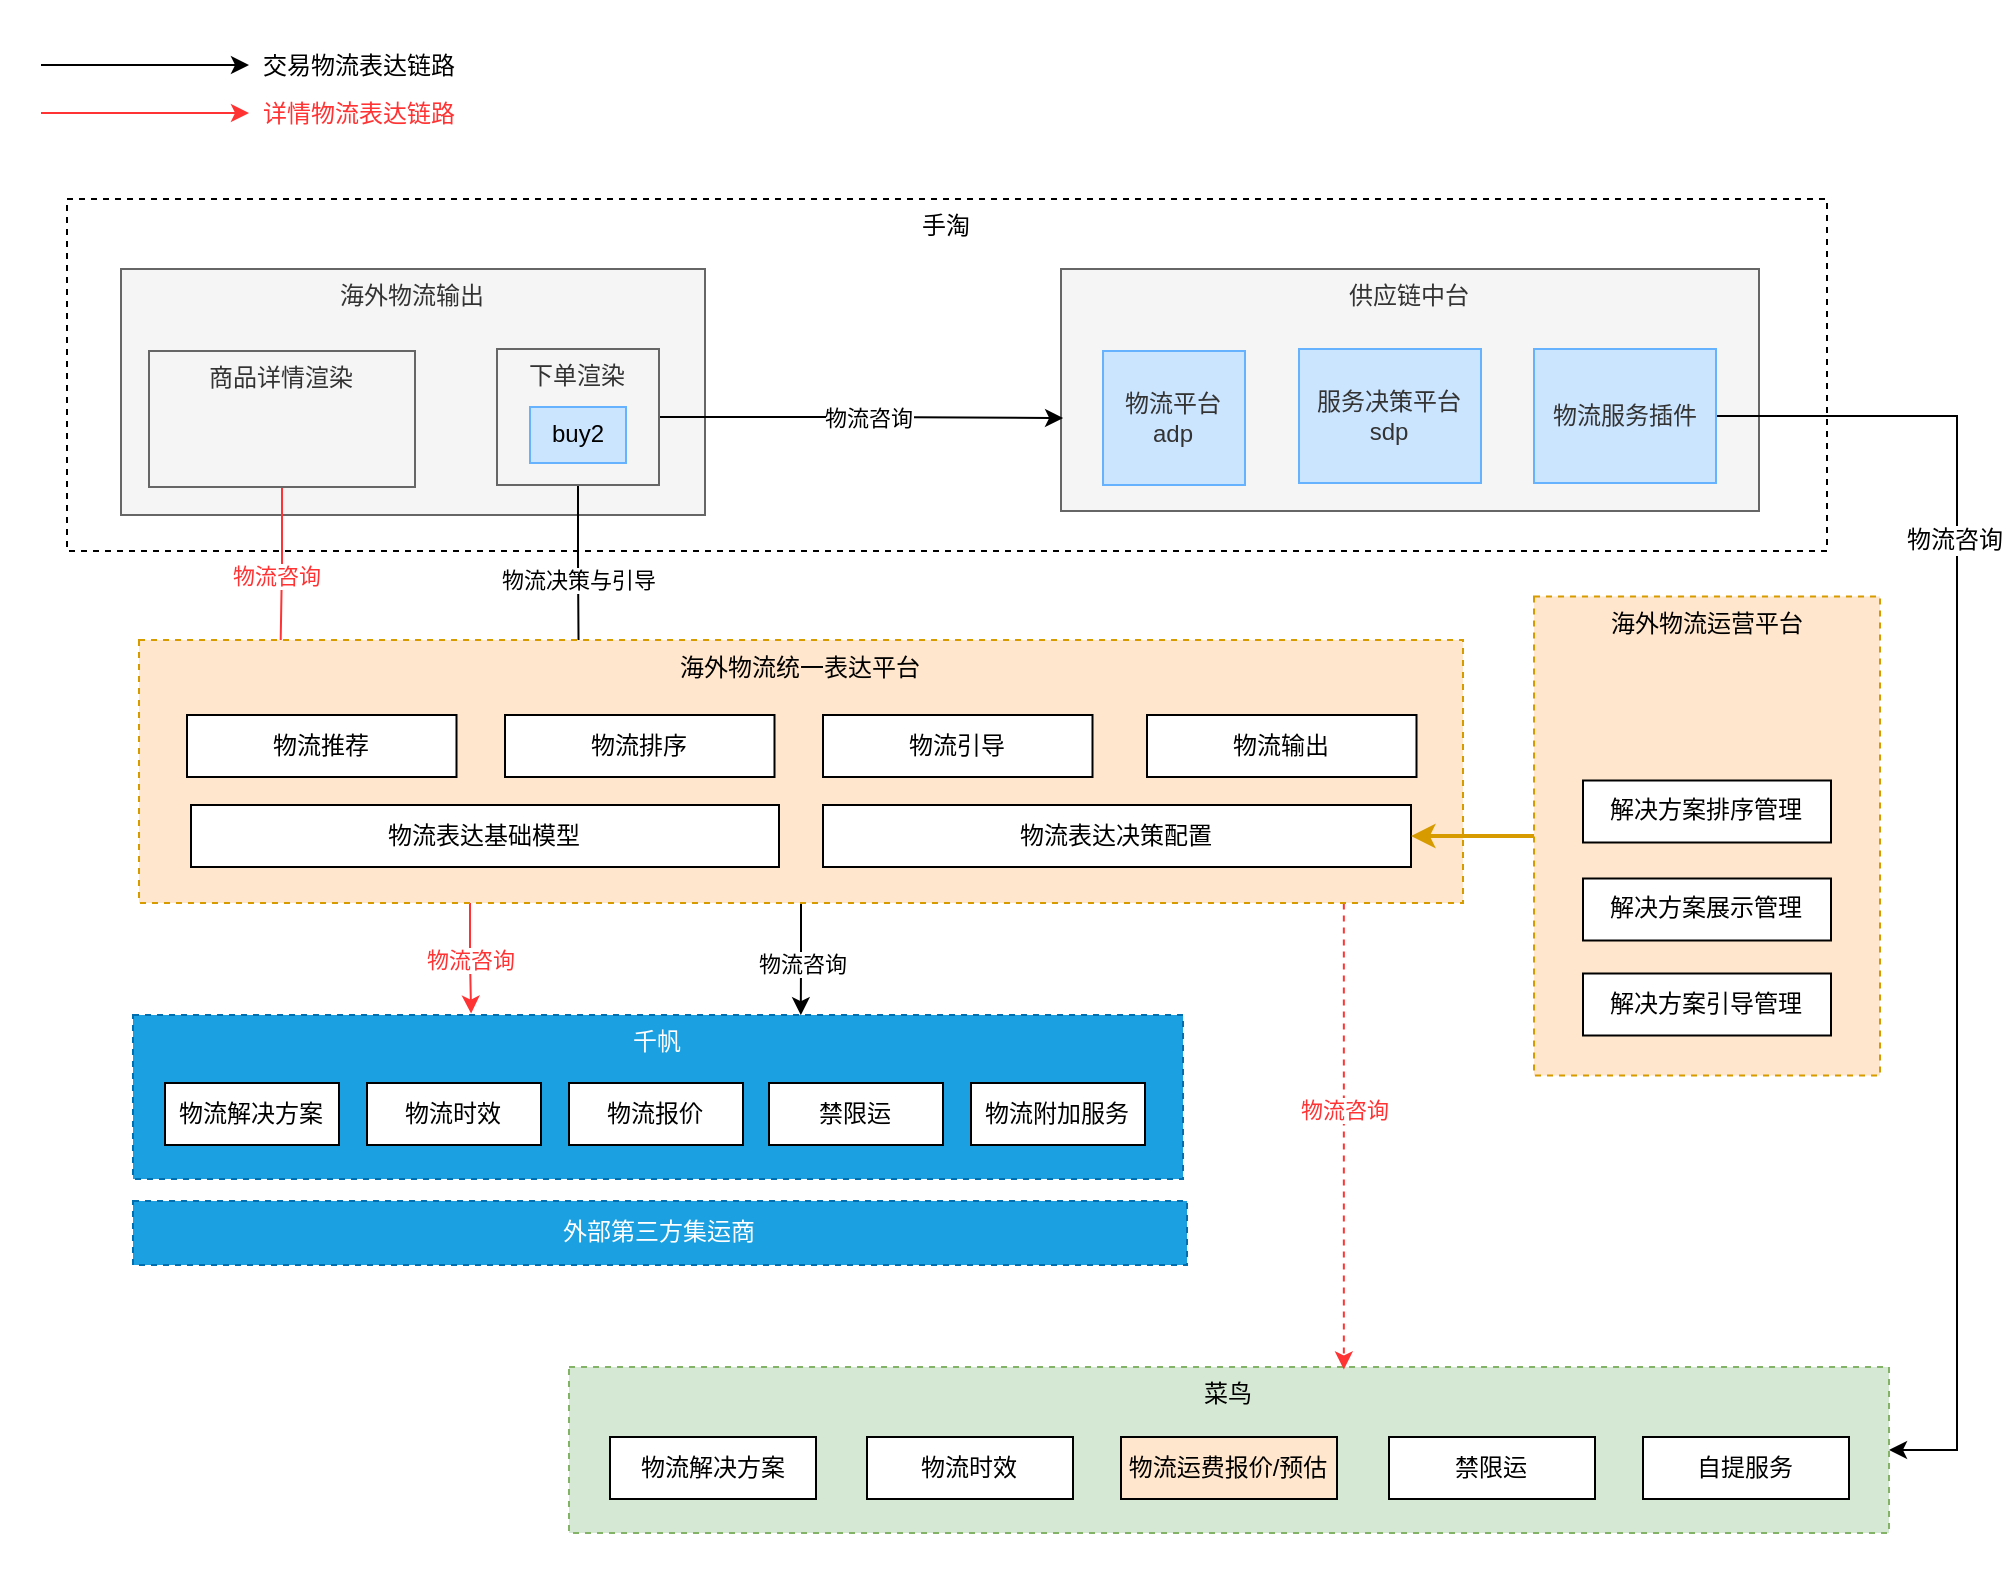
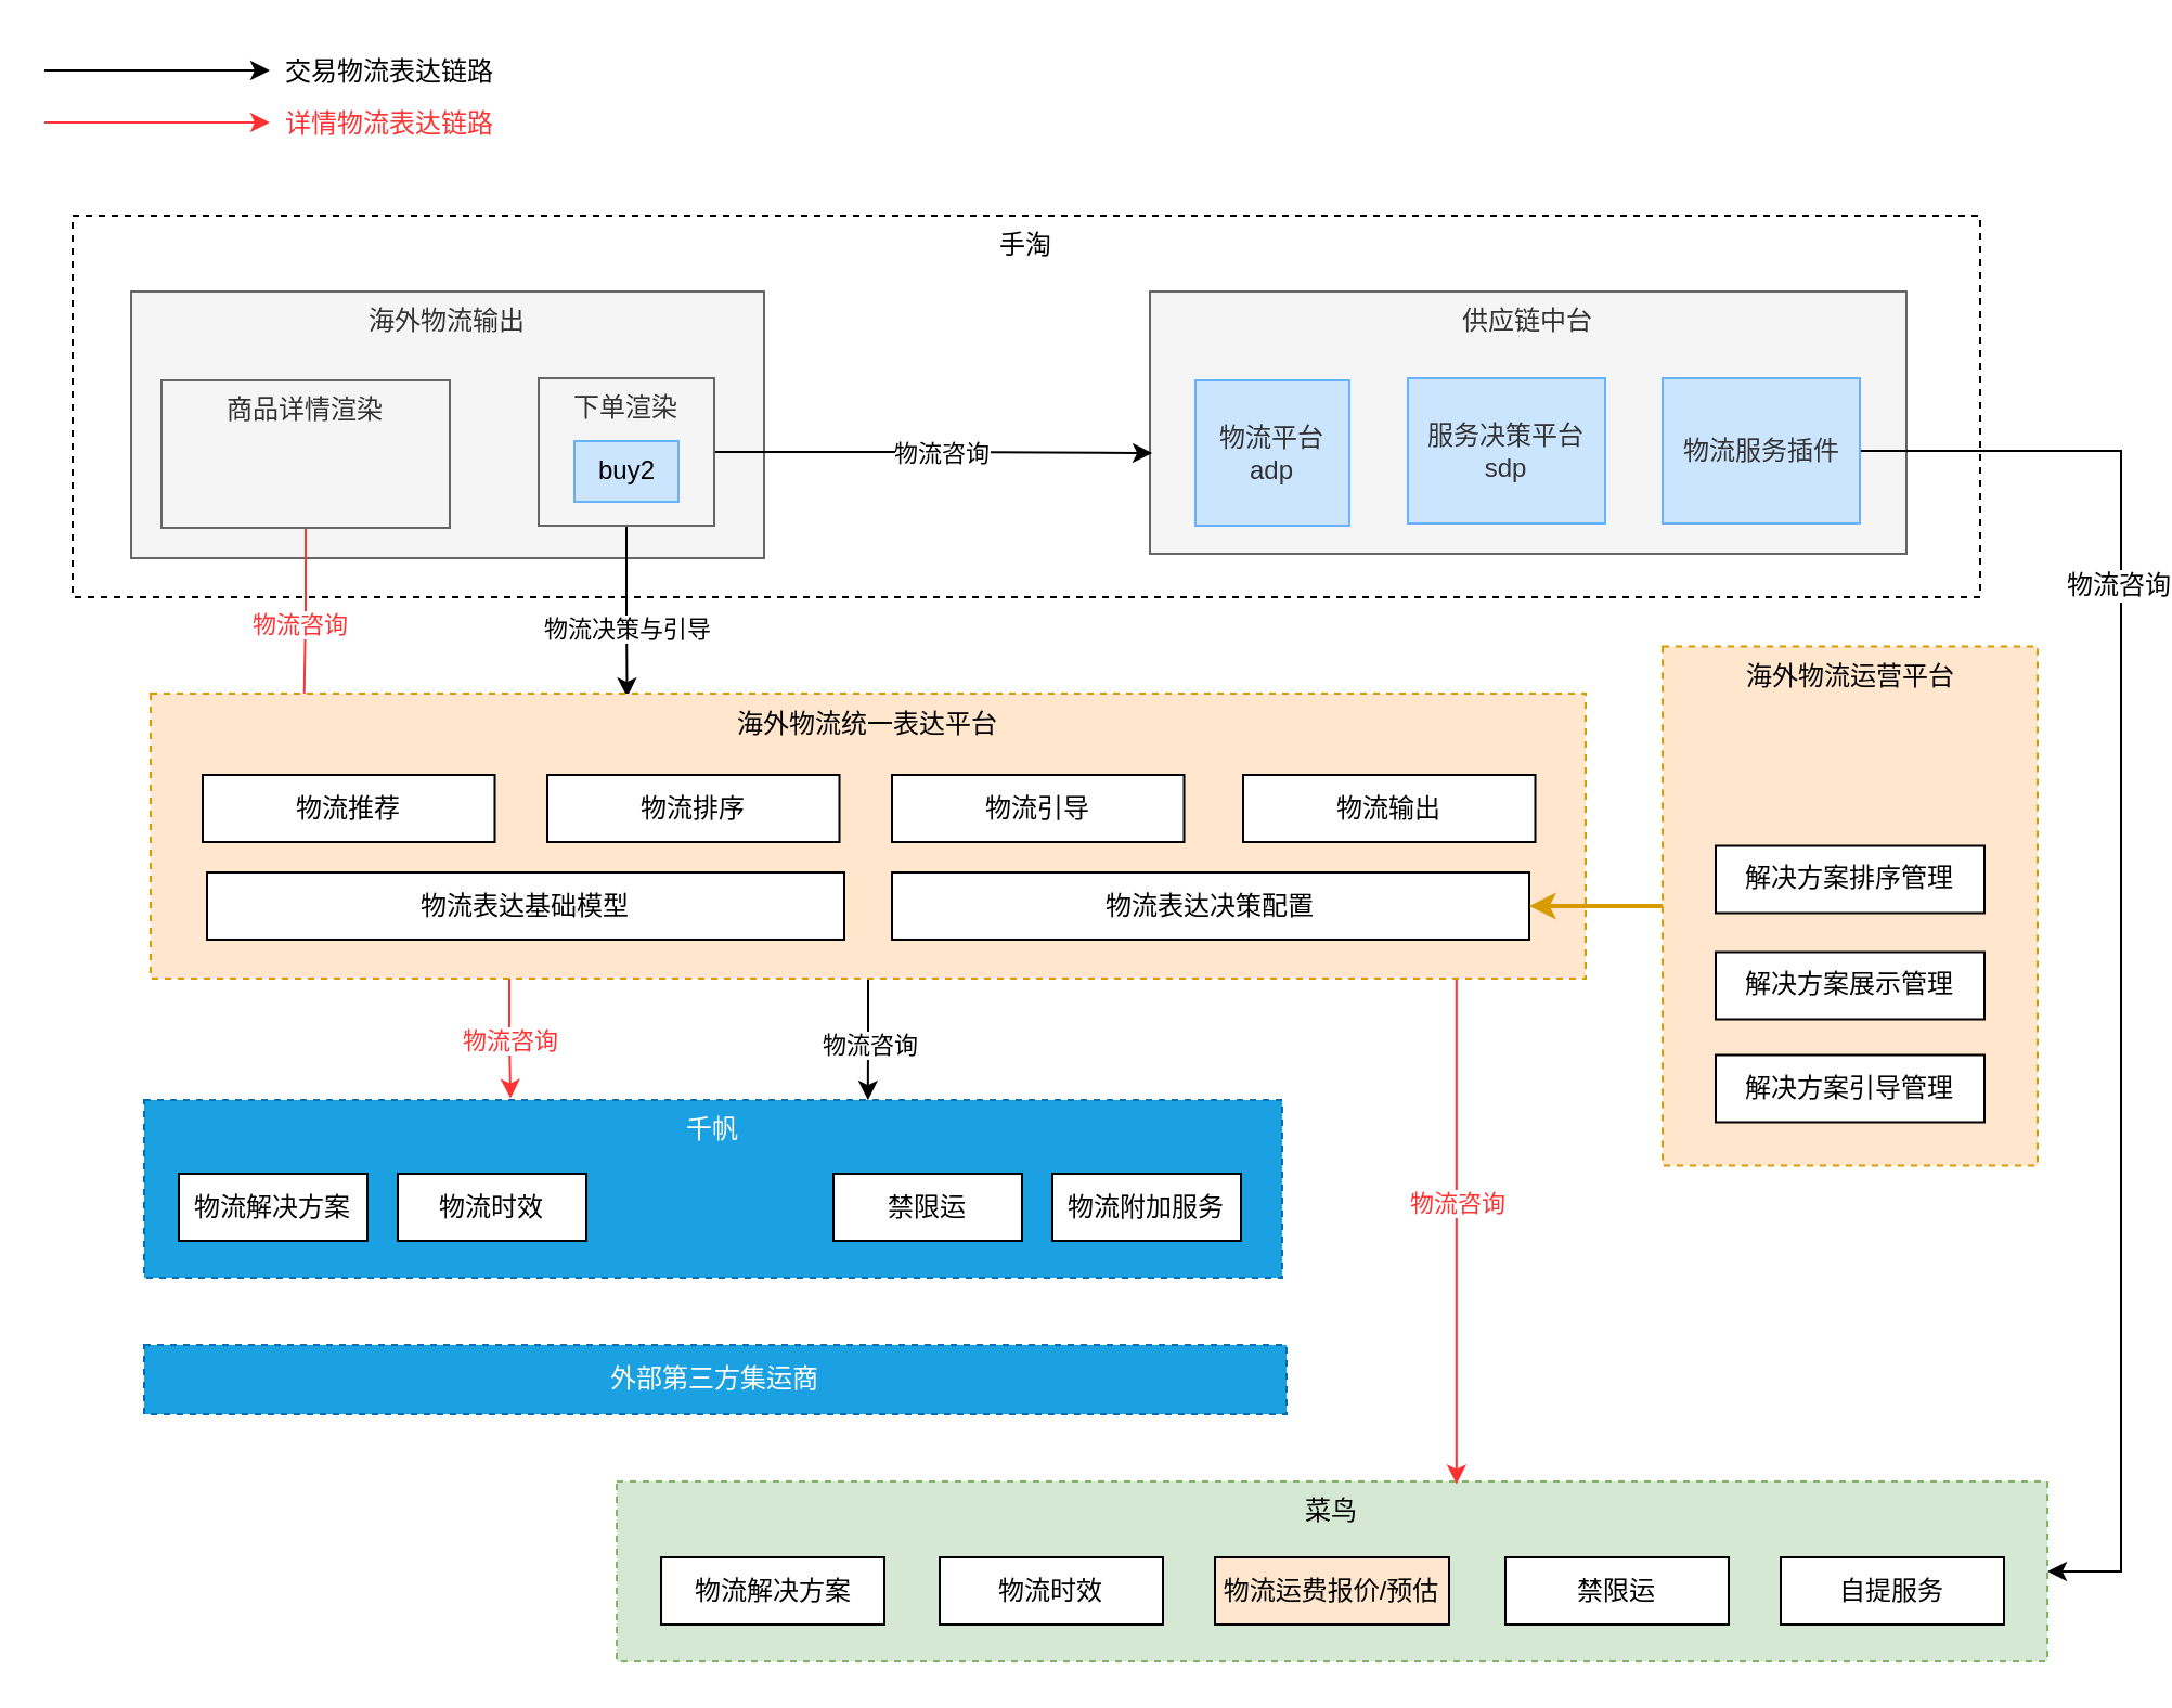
- <mxCell id="27" style="edgeStyle=orthogonalEdgeStyle;rounded=0;orthogonalLoop=1;jettySize=auto;html=1;exitX=0.5;exitY=1;exitDx=0;exitDy=0;entryX=0.332;entryY=0.012;entryDx=0;entryDy=0;entryPerimeter=0;endArrow=none;" edge="1" parent="1" source="31" target="41"><mxGeometry relative="1" as="geometry" /></mxCell>
+ <mxCell id="27" style="edgeStyle=orthogonalEdgeStyle;rounded=0;orthogonalLoop=1;jettySize=auto;html=1;exitX=0.5;exitY=1;exitDx=0;exitDy=0;entryX=0.332;entryY=0.012;entryDx=0;entryDy=0;entryPerimeter=0;" edge="1" parent="1" source="31" target="41"><mxGeometry relative="1" as="geometry" /></mxCell>
- <mxCell id="20" value="物流报价" style="rounded=0;whiteSpace=wrap;html=1;strokeColor=#000000;" parent="1" vertex="1"><mxGeometry x="284" y="541" width="87" height="31" as="geometry" /></mxCell>
- <mxCell id="5" value="&lt;font style=&quot;font-size: 12px;&quot;&gt;外部第三方集运商&lt;/font&gt;" style="rounded=0;whiteSpace=wrap;html=1;verticalAlign=middle;dashed=1;strokeColor=#006EAF;fillColor=#1ba1e2;fontSize=12;fontColor=#ffffff;" parent="1" vertex="1"><mxGeometry x="66" y="600" width="527" height="32" as="geometry" /></mxCell>
+ <mxCell id="5" value="&lt;font style=&quot;font-size: 12px;&quot;&gt;外部第三方集运商&lt;/font&gt;" style="rounded=0;whiteSpace=wrap;html=1;verticalAlign=middle;dashed=1;strokeColor=#006EAF;fillColor=#1ba1e2;fontSize=12;fontColor=#ffffff;" parent="1" vertex="1"><mxGeometry x="66" y="620" width="527" height="32" as="geometry" /></mxCell>
- <mxCell id="39" style="edgeStyle=orthogonalEdgeStyle;rounded=0;orthogonalLoop=1;jettySize=auto;html=1;exitX=0.91;exitY=1.002;exitDx=0;exitDy=0;exitPerimeter=0;entryX=0.587;entryY=0.015;entryDx=0;entryDy=0;entryPerimeter=0;strokeColor=#FF3333;fontColor=#000000;dashed=1;" edge="1" parent="1" source="41" target="22"><mxGeometry relative="1" as="geometry"><mxPoint x="671" y="650" as="targetPoint" /><Array as="points" /></mxGeometry></mxCell>
+ <mxCell id="39" style="edgeStyle=orthogonalEdgeStyle;rounded=0;orthogonalLoop=1;jettySize=auto;html=1;exitX=0.91;exitY=1.002;exitDx=0;exitDy=0;exitPerimeter=0;entryX=0.587;entryY=0.015;entryDx=0;entryDy=0;entryPerimeter=0;strokeColor=#FF3333;fontColor=#000000;" edge="1" parent="1" source="41" target="22"><mxGeometry relative="1" as="geometry"><mxPoint x="671" y="650" as="targetPoint" /><Array as="points" /></mxGeometry></mxCell>
